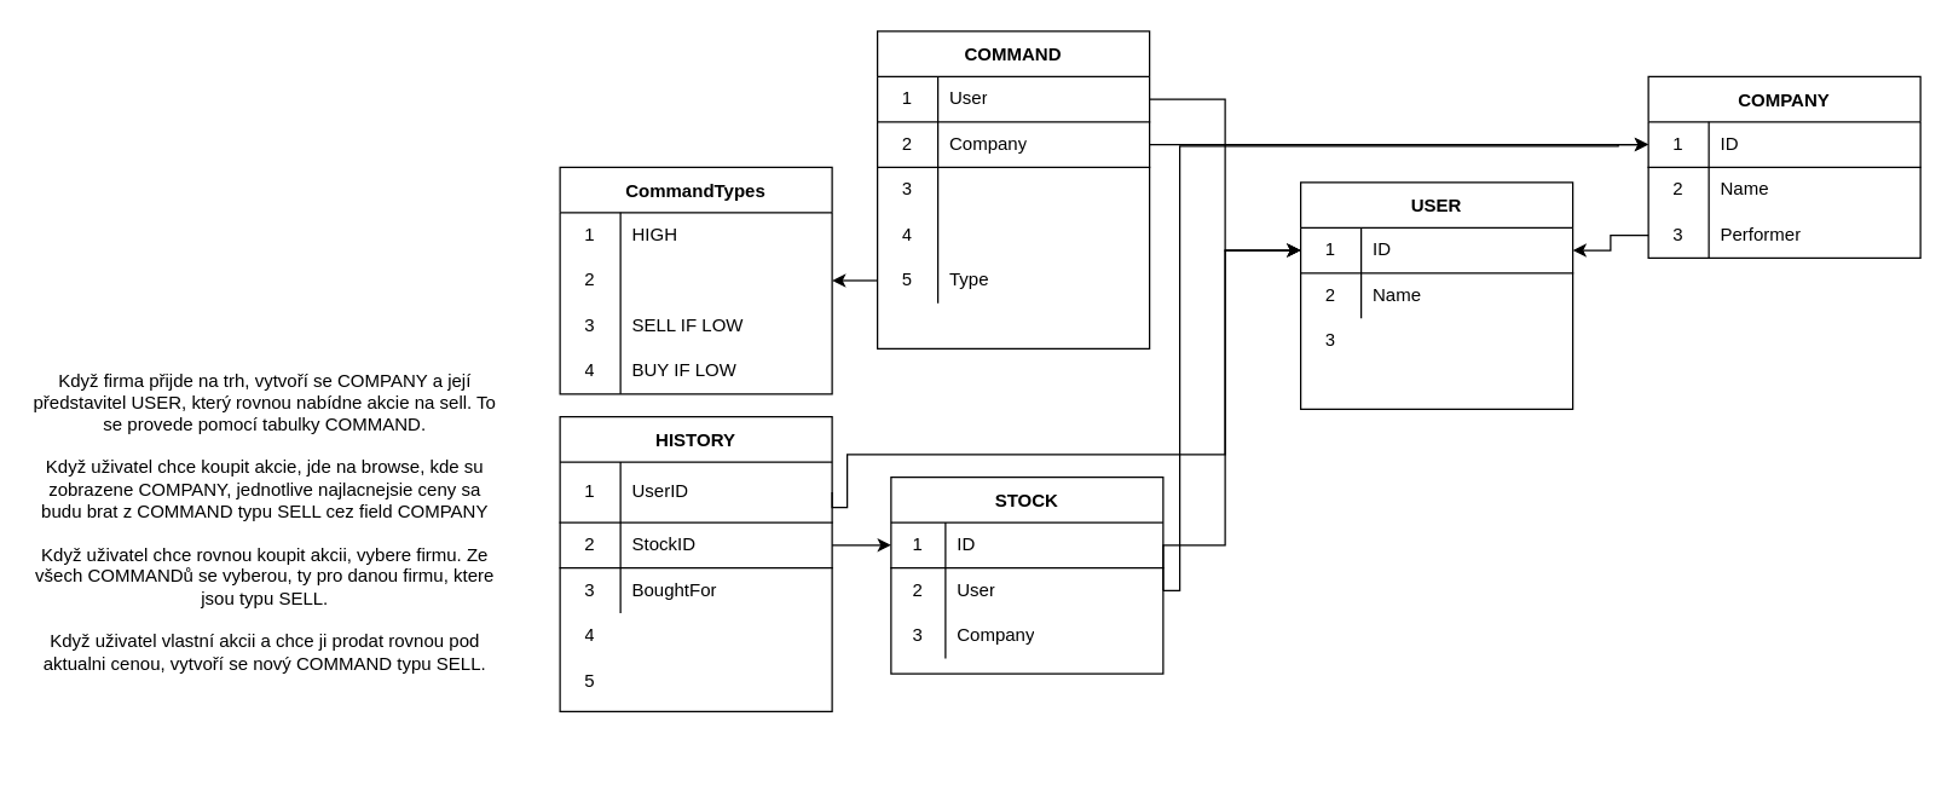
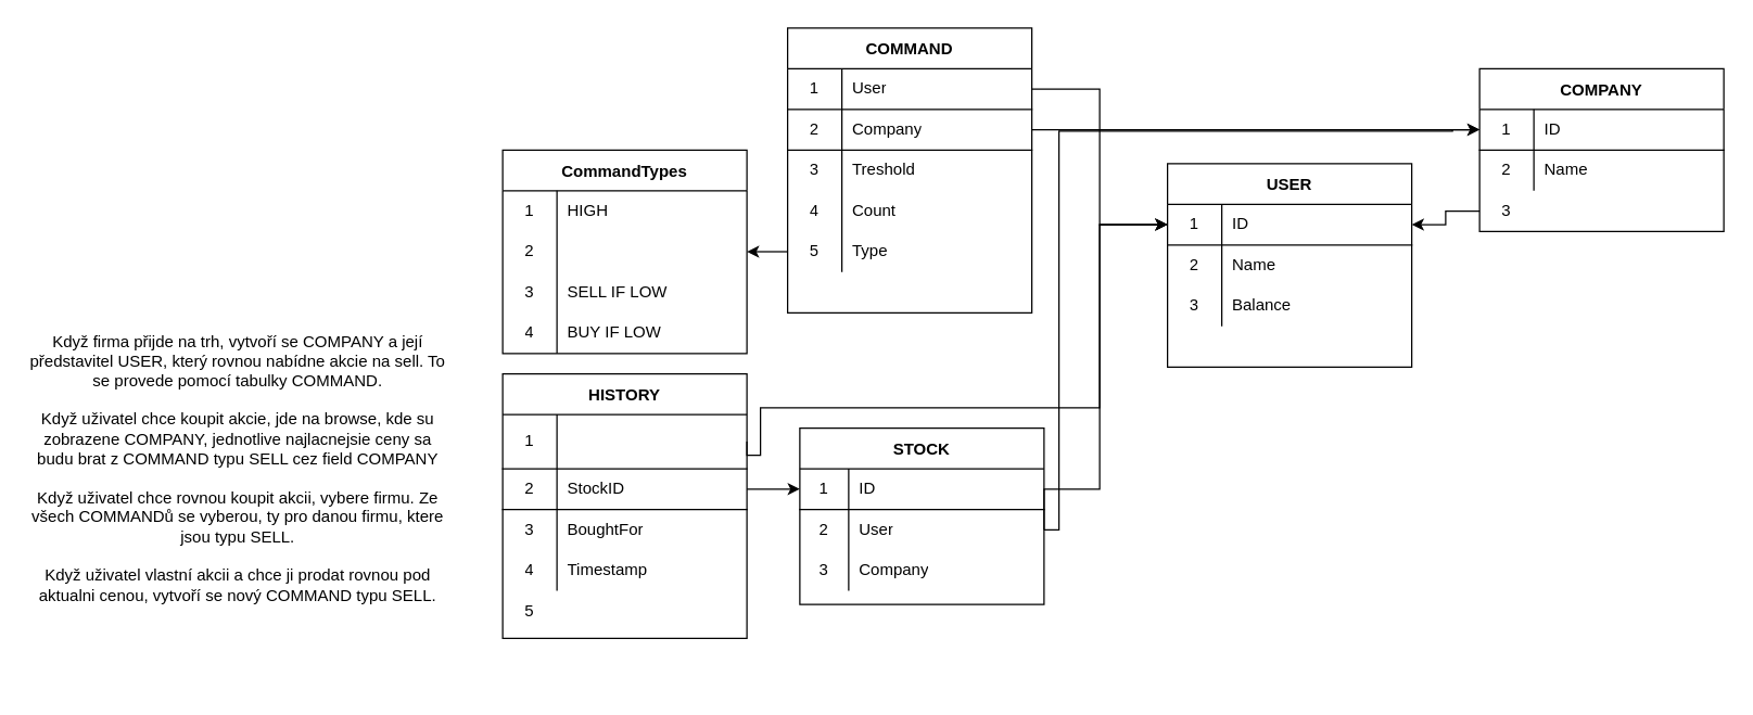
+ <mxCell id="56" value="Treshold" style="shape=partialRectangle;html=1;whiteSpace=wrap;connectable=0;fillColor=none;top=0;left=0;bottom=0;right=0;align=left;spacingLeft=6;overflow=hidden;pointerEvents=1;" parent="54" vertex="1"><mxGeometry x="40" width="140" height="30" as="geometry"><mxRectangle width="140" height="30" as="alternateBounds" /></mxGeometry></mxCell>
+ <mxCell id="59" value="Count" style="shape=partialRectangle;html=1;whiteSpace=wrap;connectable=0;fillColor=none;top=0;left=0;bottom=0;right=0;align=left;spacingLeft=6;overflow=hidden;pointerEvents=1;" parent="57" vertex="1"><mxGeometry x="40" width="140" height="30" as="geometry"><mxRectangle width="140" height="30" as="alternateBounds" /></mxGeometry></mxCell>
- <mxCell id="31" value="Performer" style="shape=partialRectangle;html=1;whiteSpace=wrap;connectable=0;fillColor=none;top=0;left=0;bottom=0;right=0;align=left;spacingLeft=6;overflow=hidden;pointerEvents=1;" parent="29" vertex="1"><mxGeometry x="40" width="140" height="30" as="geometry"><mxRectangle width="140" height="30" as="alternateBounds" /></mxGeometry></mxCell>
+ <mxCell id="11" value="Balance" style="shape=partialRectangle;html=1;whiteSpace=wrap;connectable=0;fillColor=none;top=0;left=0;bottom=0;right=0;align=left;spacingLeft=6;overflow=hidden;pointerEvents=1;" parent="9" vertex="1"><mxGeometry x="40" width="140" height="30" as="geometry"><mxRectangle width="140" height="30" as="alternateBounds" /></mxGeometry></mxCell>
- <mxCell id="35" value="UserID" style="shape=partialRectangle;html=1;whiteSpace=wrap;connectable=0;fillColor=none;top=0;left=0;bottom=0;right=0;align=left;spacingLeft=6;overflow=hidden;pointerEvents=1;" parent="33" vertex="1"><mxGeometry x="40" width="140" height="40" as="geometry"><mxRectangle width="140" height="40" as="alternateBounds" /></mxGeometry></mxCell>
+ <mxCell id="44" value="Timestamp" style="shape=partialRectangle;html=1;whiteSpace=wrap;connectable=0;fillColor=none;top=0;left=0;bottom=0;right=0;align=left;spacingLeft=6;overflow=hidden;pointerEvents=1;" parent="42" vertex="1"><mxGeometry x="40" width="140" height="30" as="geometry"><mxRectangle width="140" height="30" as="alternateBounds" /></mxGeometry></mxCell>
